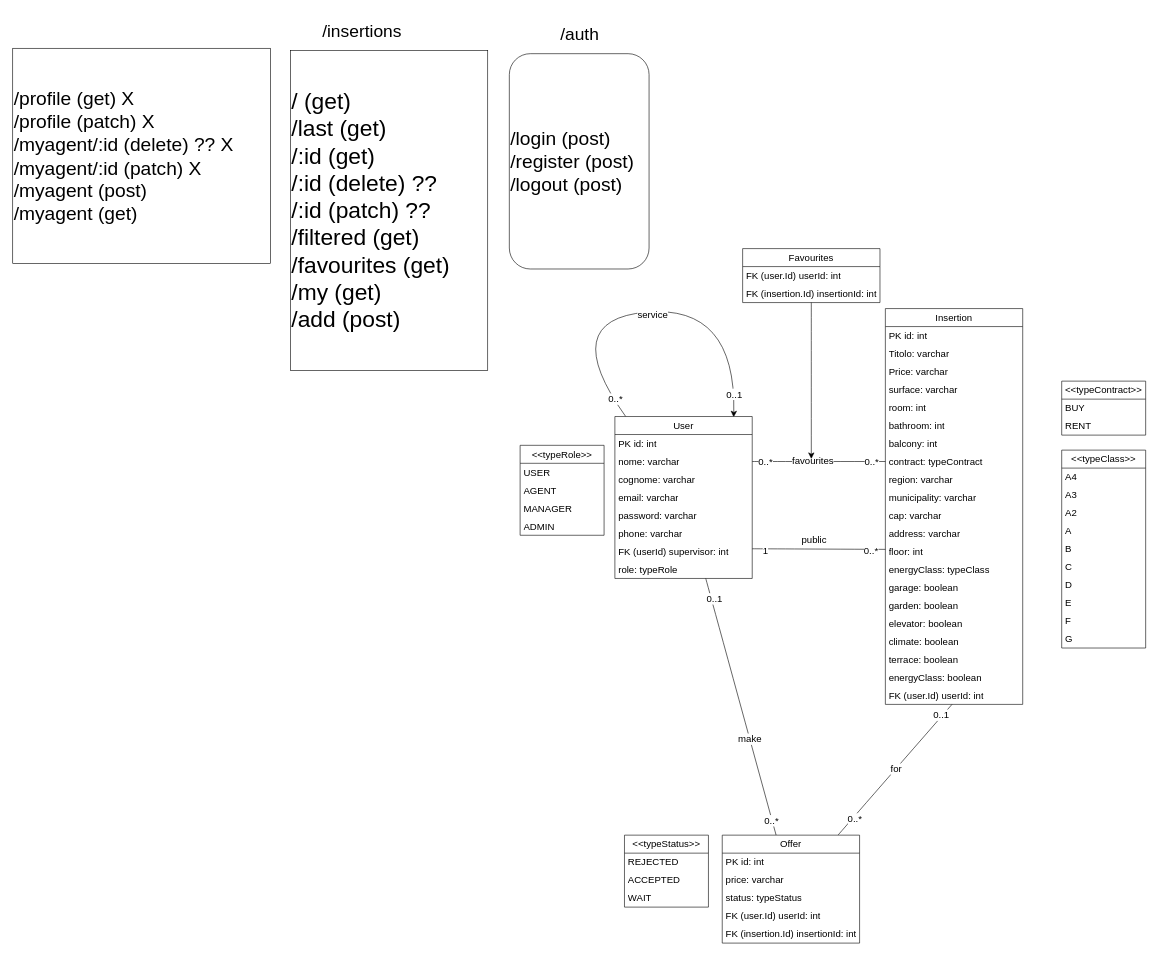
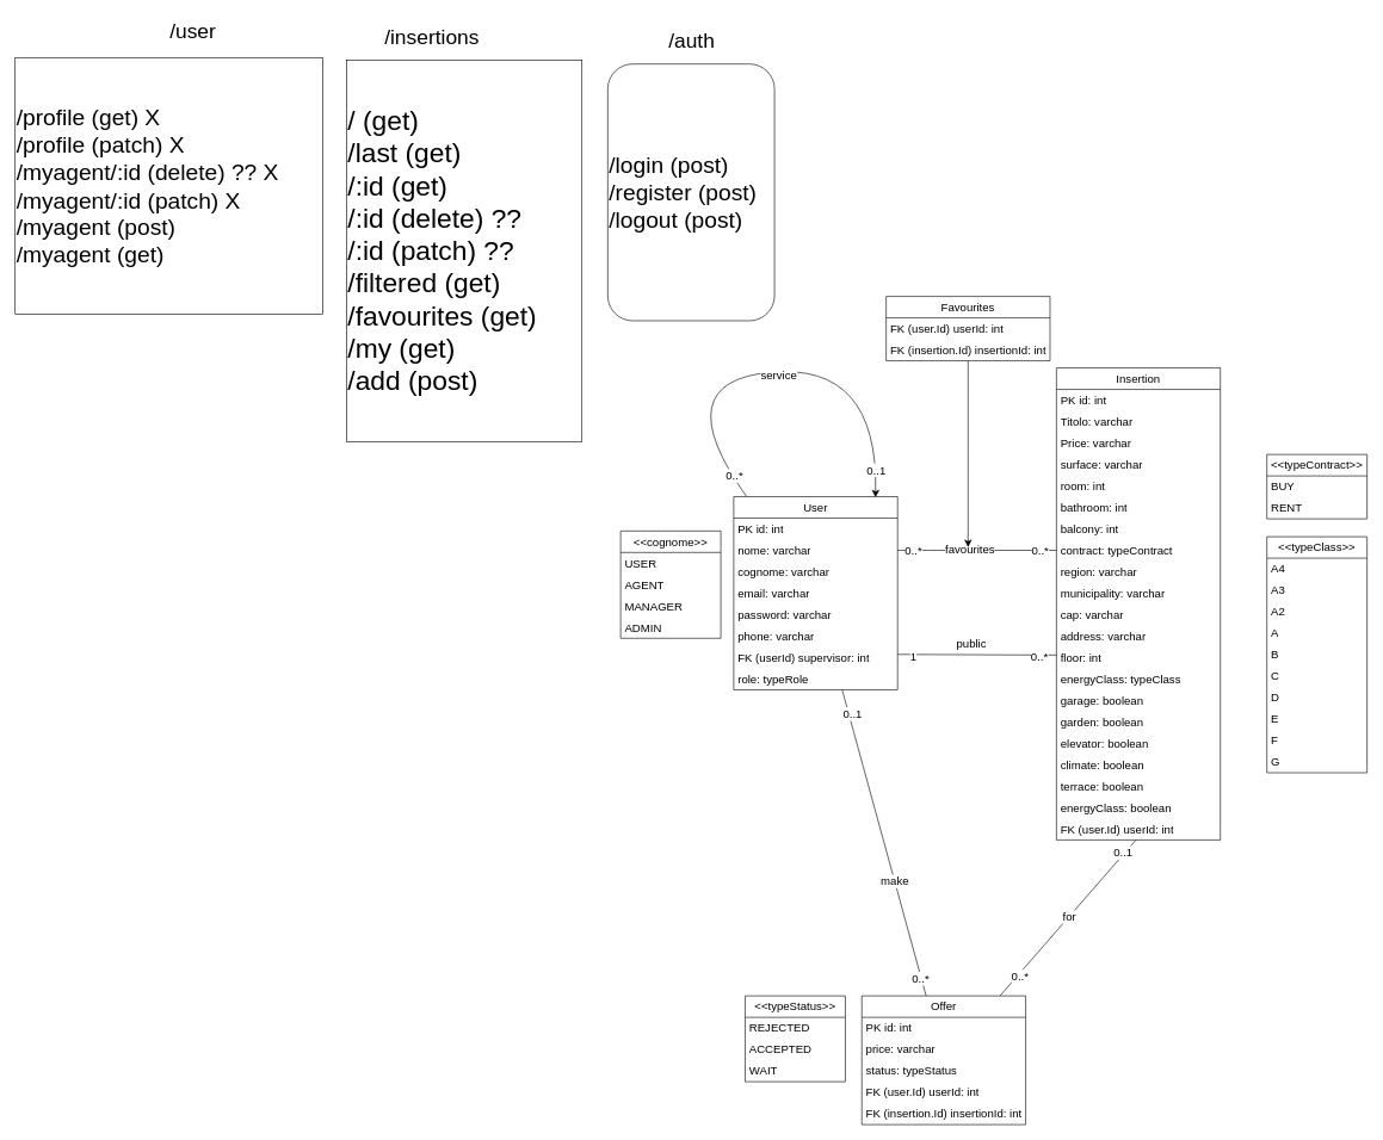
+ <mxCell id="7" value="&lt;font style=&quot;font-size: 29px;&quot;&gt;/user&lt;/font&gt;" style="text;html=1;align=center;verticalAlign=middle;resizable=0;points=[];autosize=1;strokeColor=none;fillColor=none;fontSize=16;" parent="1" vertex="1"><mxGeometry x="227" y="20" width="82" height="47" as="geometry" /></mxCell>
- <mxCell id="25" value="&amp;lt;&amp;lt;typeRole&amp;gt;&amp;gt;" style="swimlane;fontStyle=0;childLayout=stackLayout;horizontal=1;startSize=30;horizontalStack=0;resizeParent=1;resizeParentMax=0;resizeLast=0;collapsible=1;marginBottom=0;whiteSpace=wrap;html=1;fontSize=16;" parent="1" vertex="1"><mxGeometry x="866" y="742" width="140" height="150" as="geometry" /></mxCell>
+ <mxCell id="25" value="&amp;lt;&amp;lt;cognome&amp;gt;&amp;gt;" style="swimlane;fontStyle=0;childLayout=stackLayout;horizontal=1;startSize=30;horizontalStack=0;resizeParent=1;resizeParentMax=0;resizeLast=0;collapsible=1;marginBottom=0;whiteSpace=wrap;html=1;fontSize=16;" parent="1" vertex="1"><mxGeometry x="866" y="742" width="140" height="150" as="geometry" /></mxCell>
